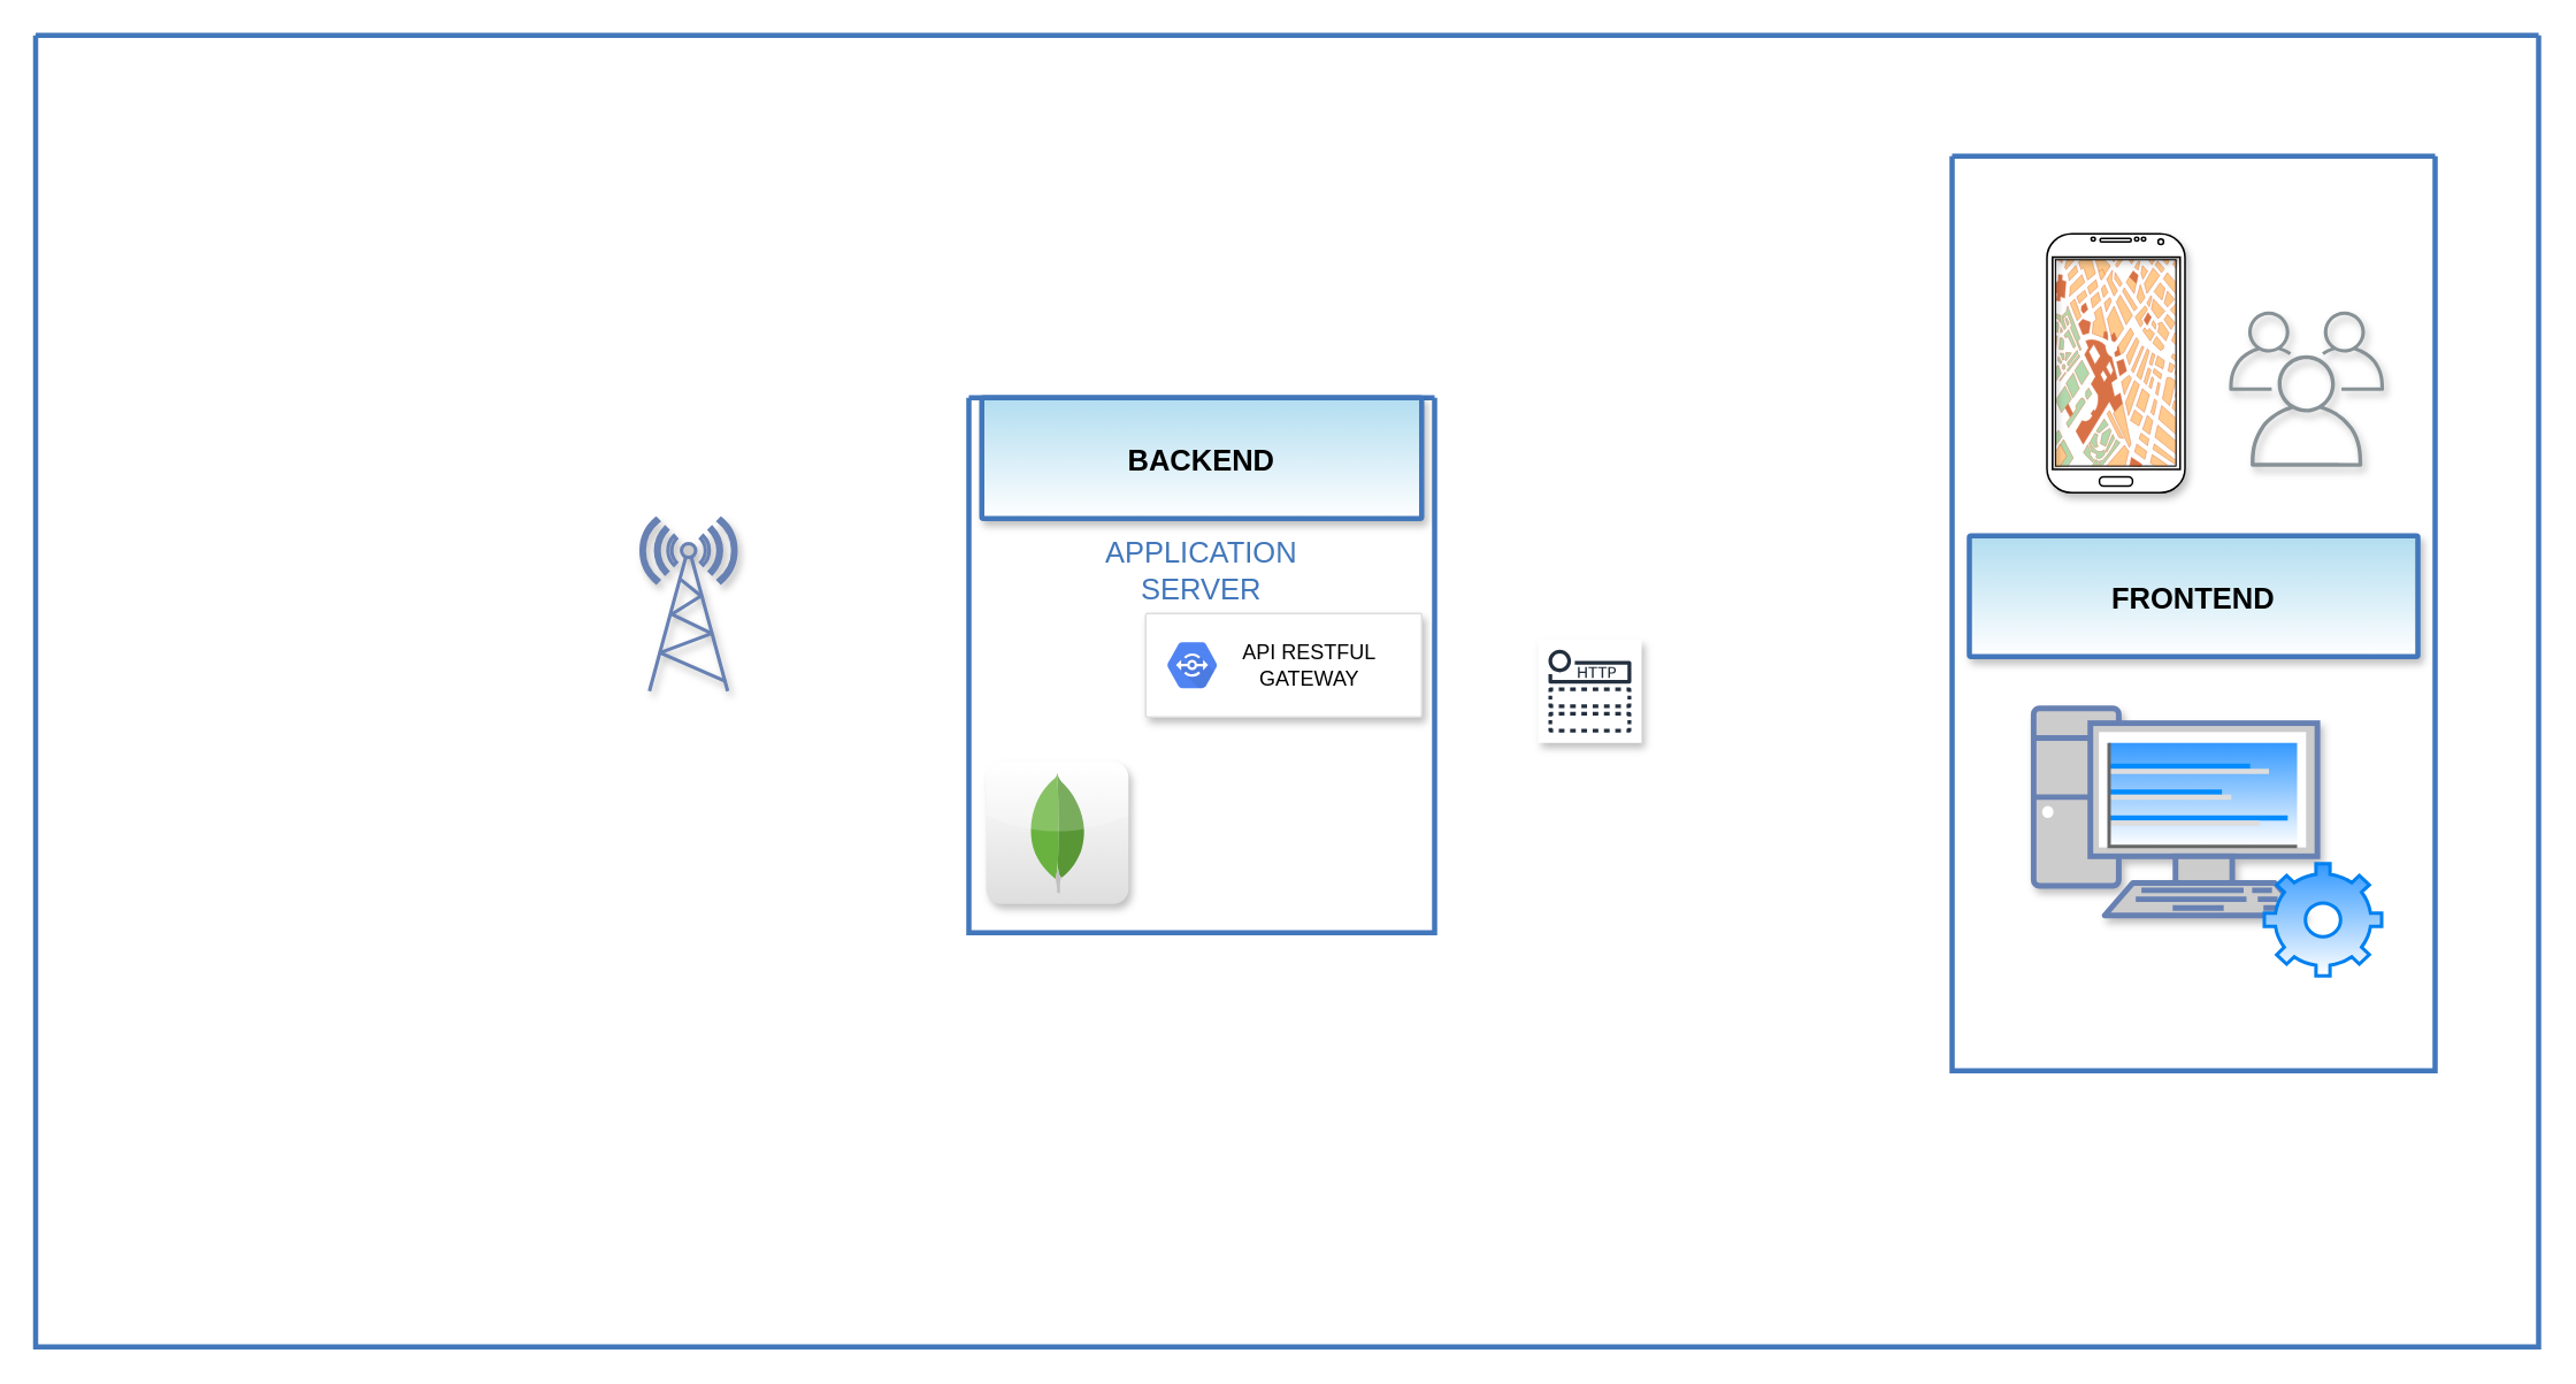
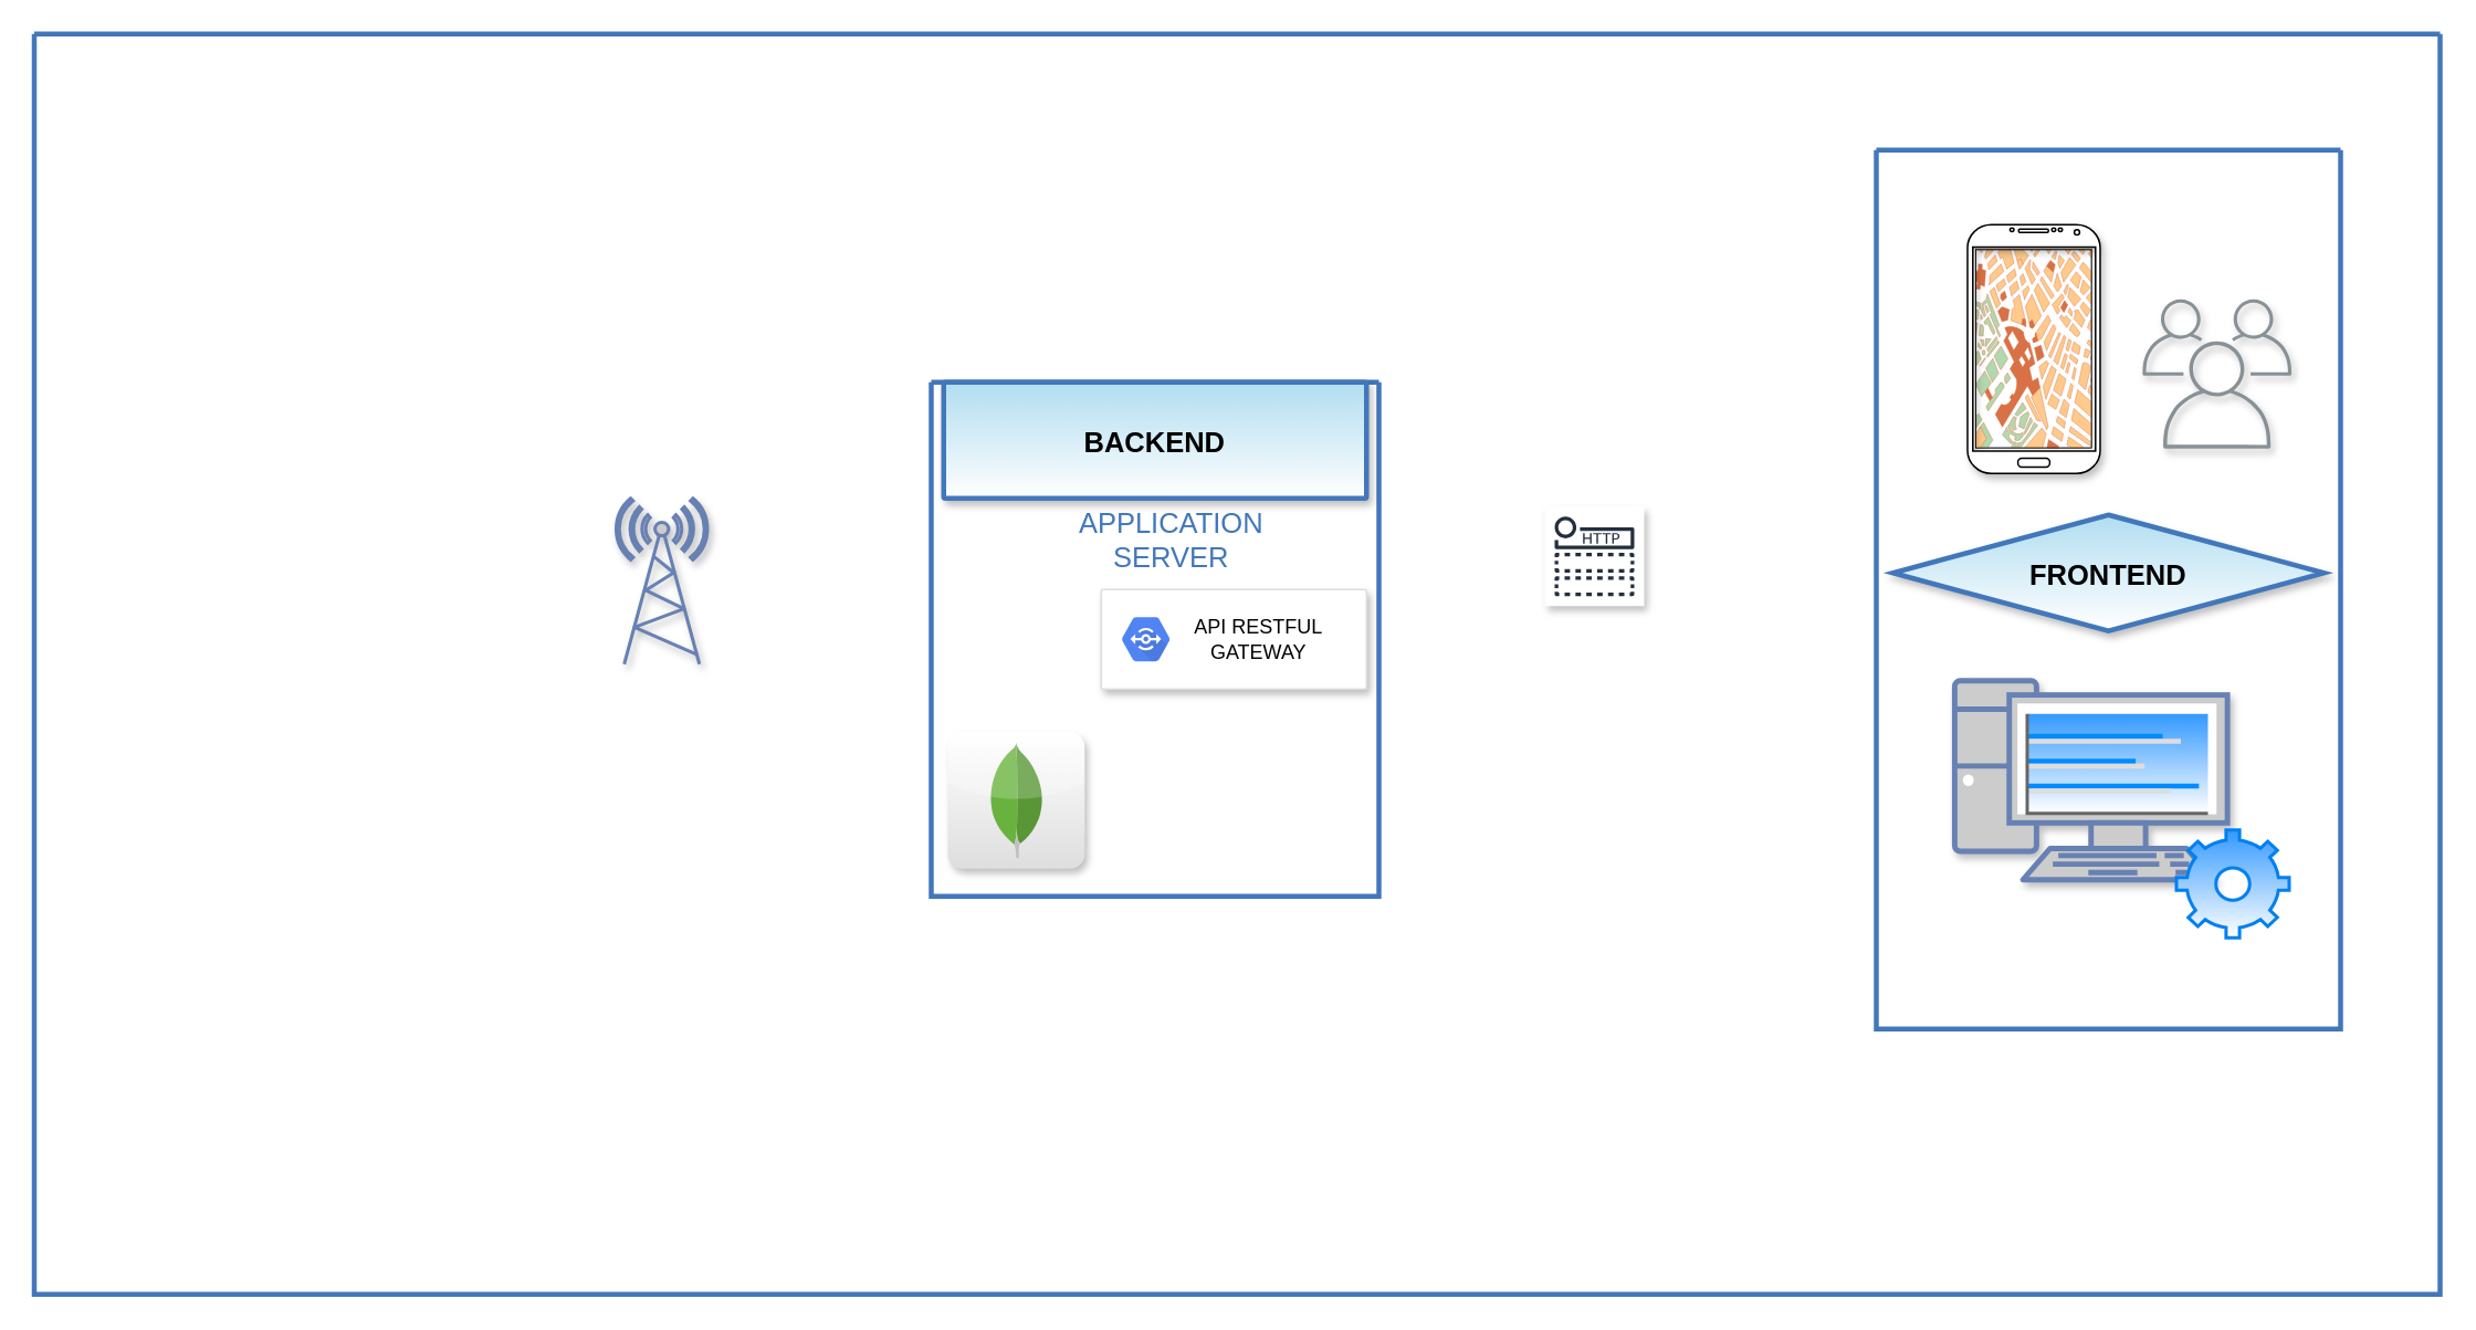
- <mxCell id="8" value="APPLICATION SERVER" style="text;html=1;align=center;verticalAlign=middle;whiteSpace=wrap;rounded=0;shadow=1;glass=0;labelBackgroundColor=none;sketch=0;fontFamily=Helvetica;fontSize=17;fontColor=#4277BB;fontStyle=0" vertex="1" parent="3"><mxGeometry x="55" y="81" width="160" height="40" as="geometry" /></mxCell>
+ <mxCell id="8" value="APPLICATION SERVER" style="text;html=1;align=center;verticalAlign=middle;whiteSpace=wrap;rounded=0;shadow=1;glass=0;labelBackgroundColor=none;sketch=0;fontFamily=Helvetica;fontSize=17;fontColor=#4277BB;fontStyle=0" vertex="1" parent="3"><mxGeometry x="65" y="76" width="160" height="40" as="geometry" /></mxCell>
- <mxCell id="20" value="FRONTEND" style="shadow=1;strokeWidth=3;rounded=1;absoluteArcSize=1;arcSize=2;labelPosition=center;verticalLabelPosition=middle;align=center;verticalAlign=middle;fontFamily=Helvetica;fillColor=#b1ddf0;fontStyle=1;gradientColor=#ffffff;sketch=0;glass=0;fontSize=17;strokeColor=#4277BB;" vertex="1" parent="15"><mxGeometry x="10" y="220" width="260" height="70" as="geometry" /></mxCell>
+ <mxCell id="20" value="FRONTEND" style="rhombus;shadow=1;strokeWidth=3;absoluteArcSize=1;arcSize=2;labelPosition=center;verticalLabelPosition=middle;align=center;verticalAlign=middle;fontFamily=Helvetica;fillColor=#b1ddf0;fontStyle=1;gradientColor=#ffffff;sketch=0;glass=0;fontSize=17;strokeColor=#4277BB;" vertex="1" parent="15"><mxGeometry x="10" y="220" width="260" height="70" as="geometry" /></mxCell>
- <mxCell id="11" value="HTTP&#10;notification" style="outlineConnect=0;gradientColor=none;strokeColor=#232F3E;fillColor=#ffffff;dashed=0;verticalLabelPosition=bottom;verticalAlign=top;align=center;html=1;fontSize=12;fontStyle=0;aspect=fixed;shape=mxgraph.aws4.resourceIcon;resIcon=mxgraph.aws4.http_notification;shadow=1;fontColor=#FFFFFF;" vertex="1" parent="2"><mxGeometry x="871" y="350" width="60" height="60" as="geometry" /></mxCell>
+ <mxCell id="11" value="HTTP&#10;notification" style="outlineConnect=0;gradientColor=none;strokeColor=#232F3E;fillColor=#ffffff;dashed=0;verticalLabelPosition=bottom;verticalAlign=top;align=center;html=1;fontSize=12;fontStyle=0;aspect=fixed;shape=mxgraph.aws4.resourceIcon;resIcon=mxgraph.aws4.http_notification;shadow=1;fontColor=#FFFFFF;" vertex="1" parent="2"><mxGeometry x="911" y="285" width="60" height="60" as="geometry" /></mxCell>
